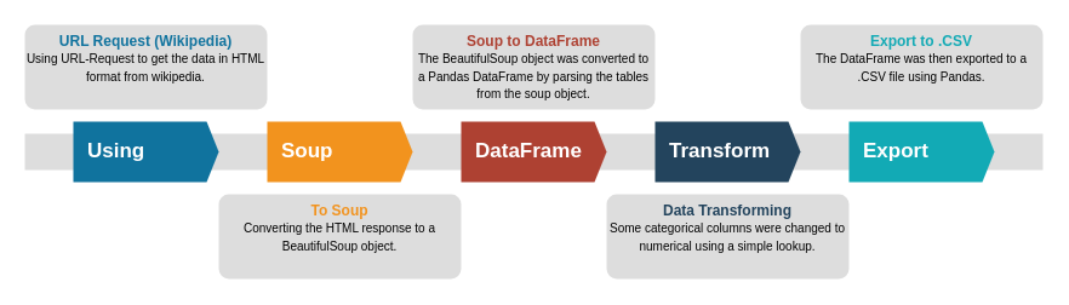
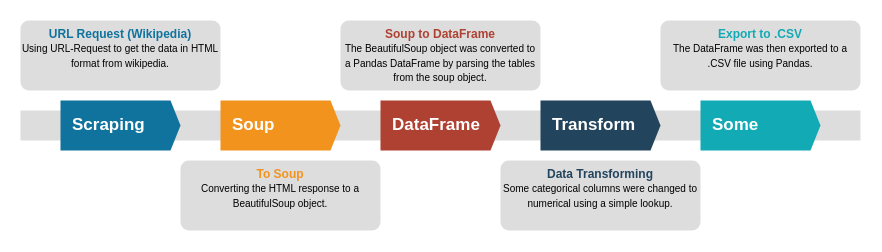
- <mxCell id="3" value="Using" style="shape=mxgraph.infographic.ribbonSimple;notch1=0;notch2=10;notch=0;html=1;fillColor=#10739E;strokeColor=none;shadow=0;fontSize=17;fontColor=#FFFFFF;align=left;spacingLeft=10;fontStyle=1;" vertex="1" parent="1"><mxGeometry y="100" width="120" height="50" as="geometry" x="60" /></mxCell>
+ <mxCell id="3" value="Scraping" style="shape=mxgraph.infographic.ribbonSimple;notch1=0;notch2=10;notch=0;html=1;fillColor=#10739E;strokeColor=none;shadow=0;fontSize=17;fontColor=#FFFFFF;align=left;spacingLeft=10;fontStyle=1;" vertex="1" parent="1"><mxGeometry y="100" width="120" height="50" as="geometry" x="60" /></mxCell>
- <mxCell id="7" value="Export" style="shape=mxgraph.infographic.ribbonSimple;notch1=0;notch2=10;notch=0;html=1;fillColor=#12AAB5;strokeColor=none;shadow=0;fontSize=17;fontColor=#FFFFFF;align=left;spacingLeft=10;fontStyle=1;" vertex="1" parent="1"><mxGeometry x="700" y="100" width="120" height="50" as="geometry" /></mxCell>
+ <mxCell id="7" value="Some" style="shape=mxgraph.infographic.ribbonSimple;notch1=0;notch2=10;notch=0;html=1;fillColor=#12AAB5;strokeColor=none;shadow=0;fontSize=17;fontColor=#FFFFFF;align=left;spacingLeft=10;fontStyle=1;" vertex="1" parent="1"><mxGeometry x="700" y="100" width="120" height="50" as="geometry" /></mxCell>
